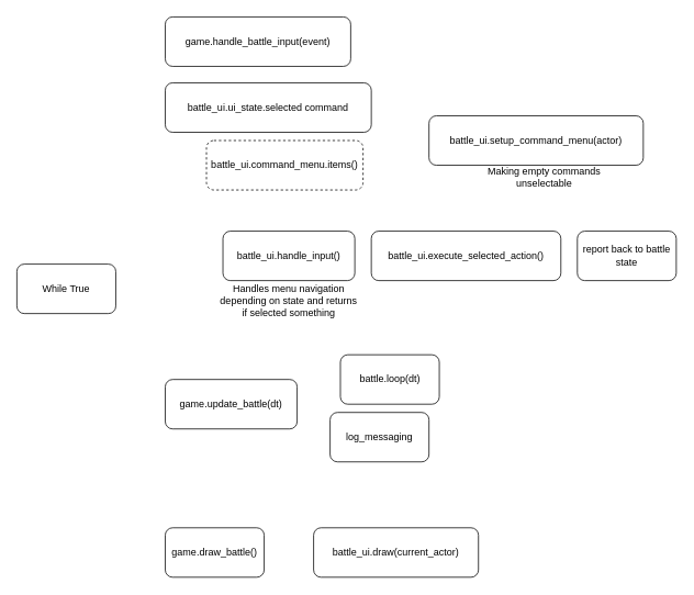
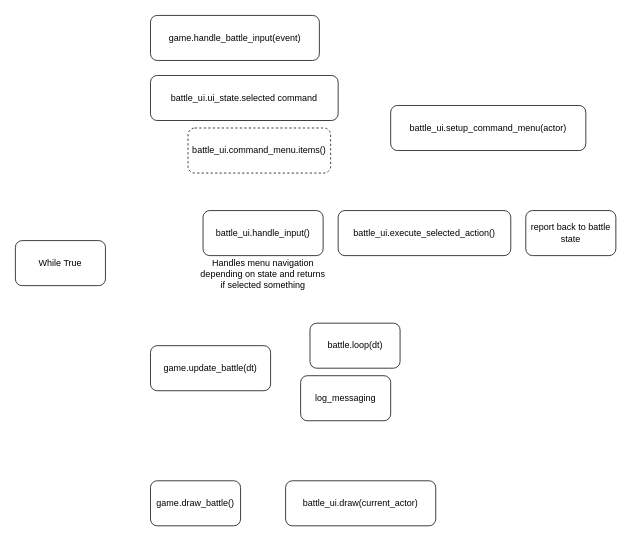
- <mxCell id="16" value="Making empty commands unselectable" style="text;html=1;align=center;verticalAlign=middle;whiteSpace=wrap;rounded=0;" vertex="1" parent="1"><mxGeometry x="570" y="200" width="180" height="30" as="geometry" /></mxCell>
